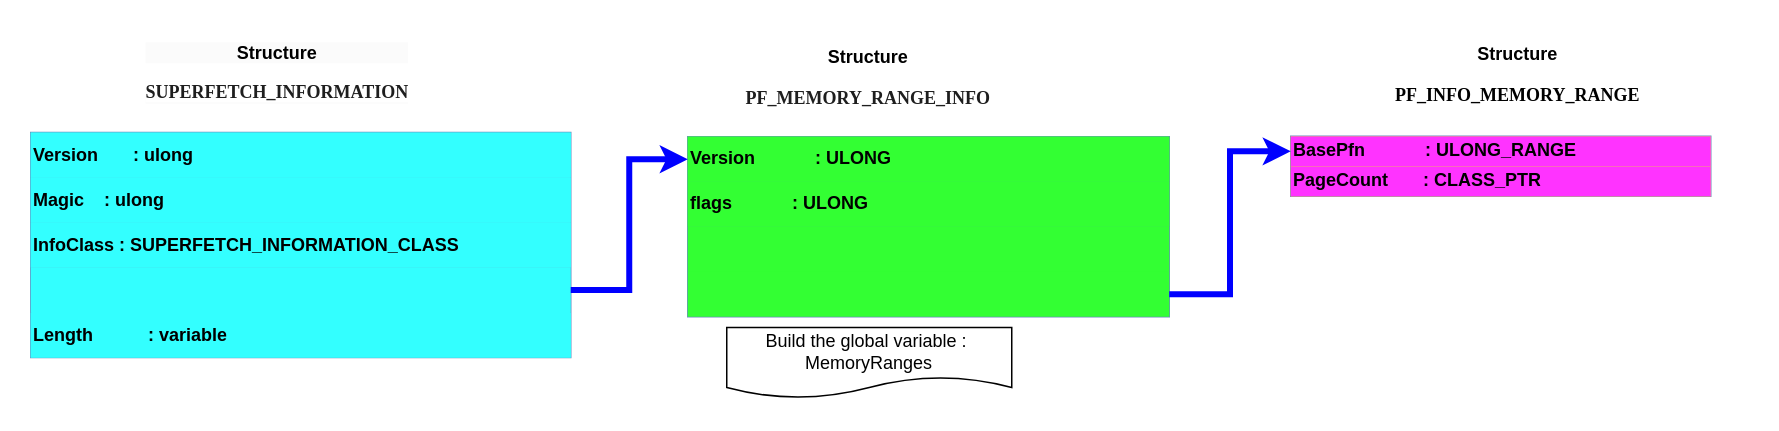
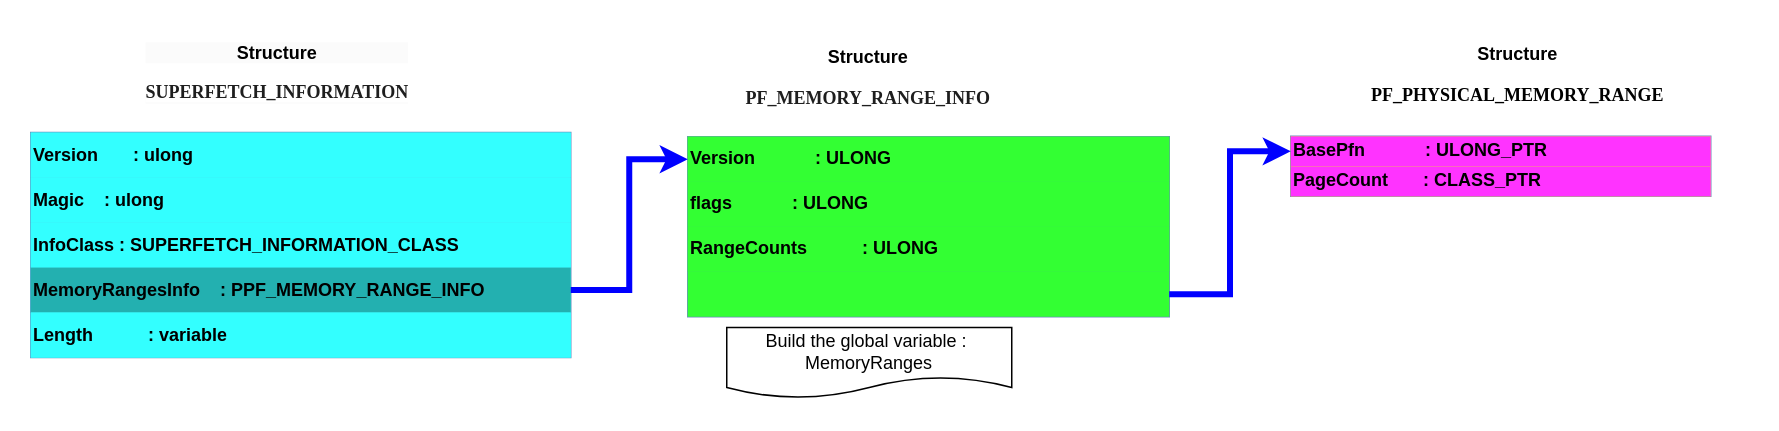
- <mxCell id="8" value="&lt;div style=&quot;font-size: 12px;&quot;&gt;Structure&lt;/div&gt;&lt;div style=&quot;font-size: 12px;&quot;&gt;&lt;pre style=&quot;font-family: Consolas; font-size: 12px;&quot;&gt;PF_INFO_MEMORY_RANGE&lt;/pre&gt;&lt;/div&gt;" style="text;strokeColor=none;fillColor=none;html=1;fontSize=12;fontStyle=1;verticalAlign=middle;align=center;" vertex="1" parent="2"><mxGeometry x="49.999" width="153.548" height="70" as="geometry" /></mxCell>
+ <mxCell id="8" value="&lt;div style=&quot;font-size: 12px;&quot;&gt;Structure&lt;/div&gt;&lt;div style=&quot;font-size: 12px;&quot;&gt;&lt;pre style=&quot;font-family: Consolas; font-size: 12px;&quot;&gt;PF_PHYSICAL_MEMORY_RANGE&lt;/pre&gt;&lt;/div&gt;" style="text;strokeColor=none;fillColor=none;html=1;fontSize=12;fontStyle=1;verticalAlign=middle;align=center;" vertex="1" parent="2"><mxGeometry x="49.999" width="153.548" height="70" as="geometry" /></mxCell>
- <mxCell id="5" value="&lt;div&gt;BasePfn&amp;nbsp; &amp;nbsp; &amp;nbsp; &amp;nbsp; &amp;nbsp; &amp;nbsp; : ULONG_RANGE&lt;/div&gt;" style="shape=partialRectangle;html=1;whiteSpace=wrap;connectable=0;fillColor=#FF33FF;top=0;left=0;bottom=0;right=0;overflow=hidden;strokeColor=#001DBC;fontColor=#000000;fontStyle=1;align=left;" vertex="1" parent="4"><mxGeometry width="280" height="20" as="geometry"><mxRectangle width="280" height="20" as="alternateBounds" /></mxGeometry></mxCell>
+ <mxCell id="5" value="&lt;div&gt;BasePfn&amp;nbsp; &amp;nbsp; &amp;nbsp; &amp;nbsp; &amp;nbsp; &amp;nbsp; : ULONG_PTR&lt;/div&gt;" style="shape=partialRectangle;html=1;whiteSpace=wrap;connectable=0;fillColor=#FF33FF;top=0;left=0;bottom=0;right=0;overflow=hidden;strokeColor=#001DBC;fontColor=#000000;fontStyle=1;align=left;" vertex="1" parent="4"><mxGeometry width="280" height="20" as="geometry"><mxRectangle width="280" height="20" as="alternateBounds" /></mxGeometry></mxCell>
+ <mxCell id="27" value="RangeCounts&amp;nbsp; &amp;nbsp; &amp;nbsp; &amp;nbsp; &amp;nbsp; &amp;nbsp;: ULONG" style="shape=partialRectangle;html=1;whiteSpace=wrap;connectable=0;fillColor=#33FF33;top=0;left=0;bottom=0;right=0;overflow=hidden;strokeColor=#001DBC;fontColor=#000000;fontStyle=1;align=left;" vertex="1" parent="26"><mxGeometry width="321" height="30" as="geometry"><mxRectangle width="321" height="30" as="alternateBounds" /></mxGeometry></mxCell>
+ <mxCell id="17" value="MemoryRangesInfo&amp;nbsp; &amp;nbsp; :&amp;nbsp;PPF_MEMORY_RANGE_INFO" style="shape=partialRectangle;html=1;whiteSpace=wrap;connectable=0;fillColor=#23B0B0;top=0;left=0;bottom=0;right=0;overflow=hidden;strokeColor=#001DBC;fontStyle=1;fontColor=#000000;align=left;" vertex="1" parent="16"><mxGeometry width="360" height="30" as="geometry"><mxRectangle width="360" height="30" as="alternateBounds" /></mxGeometry></mxCell>
